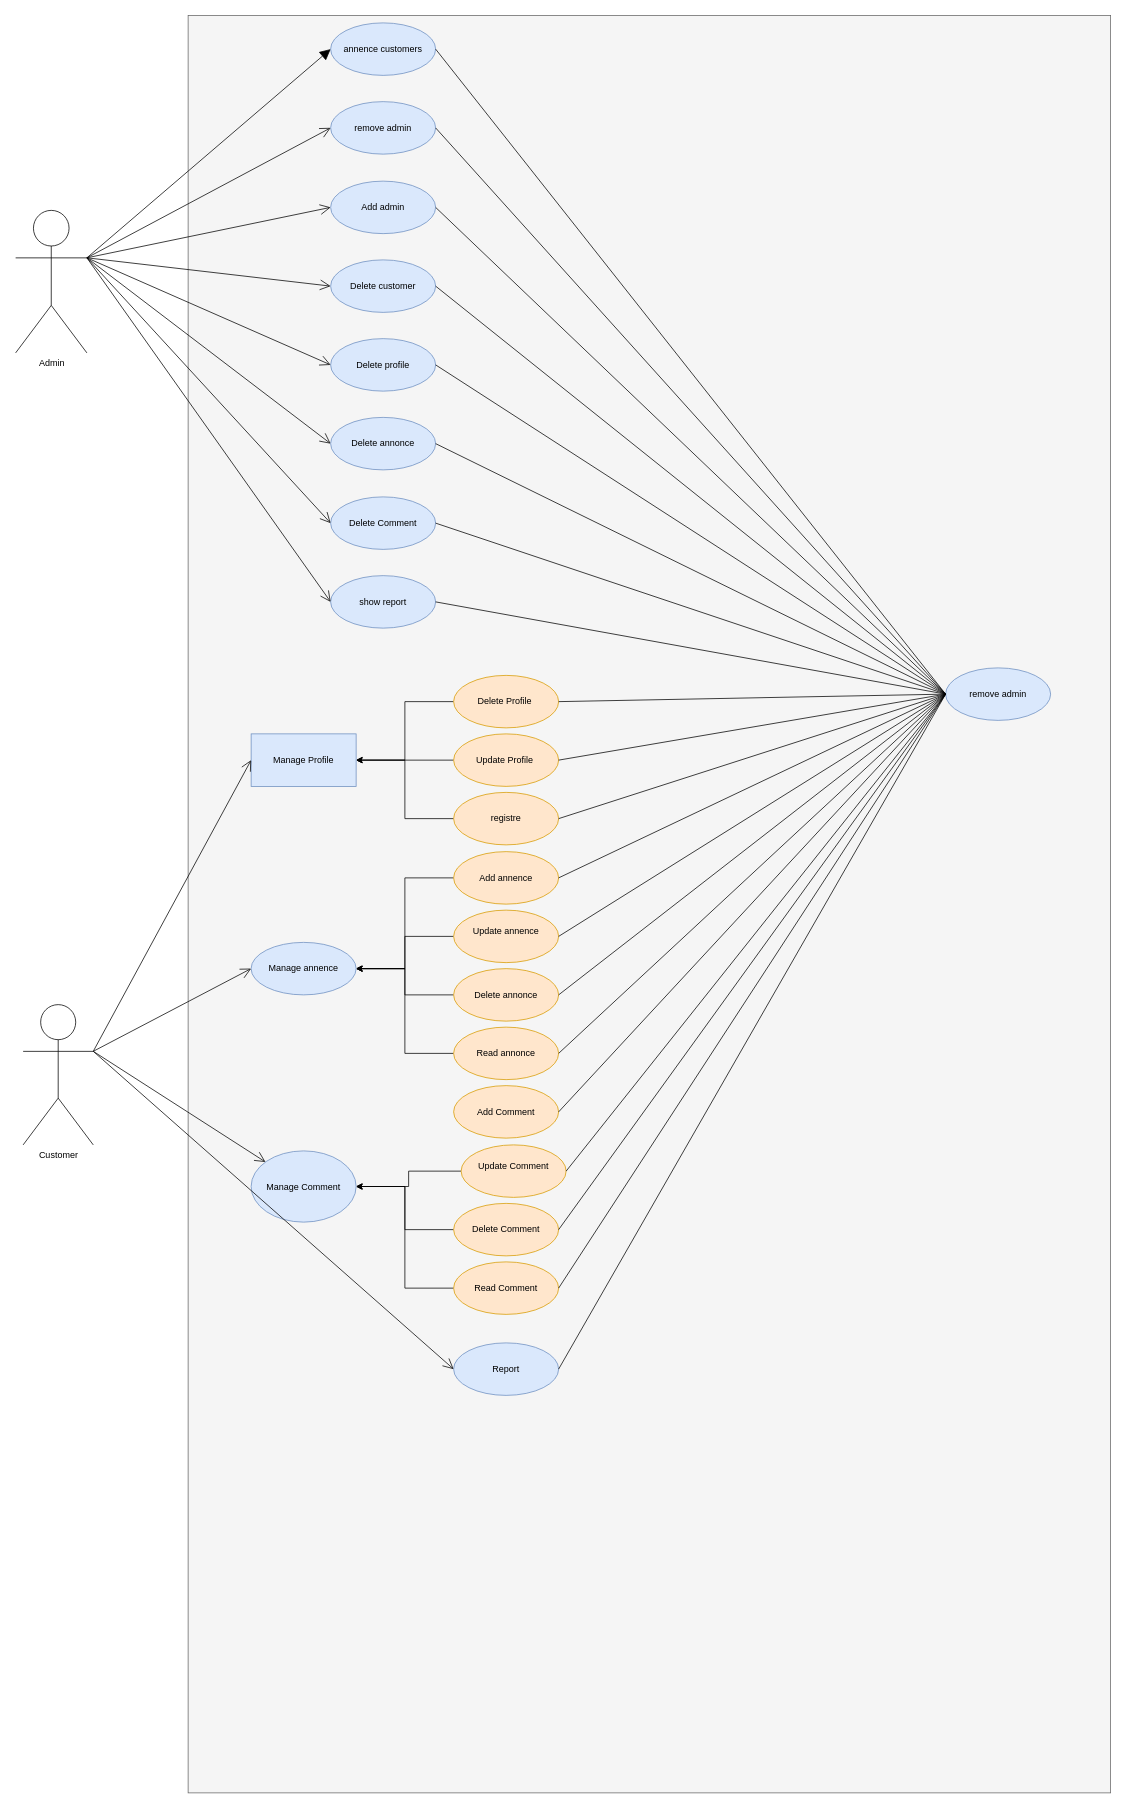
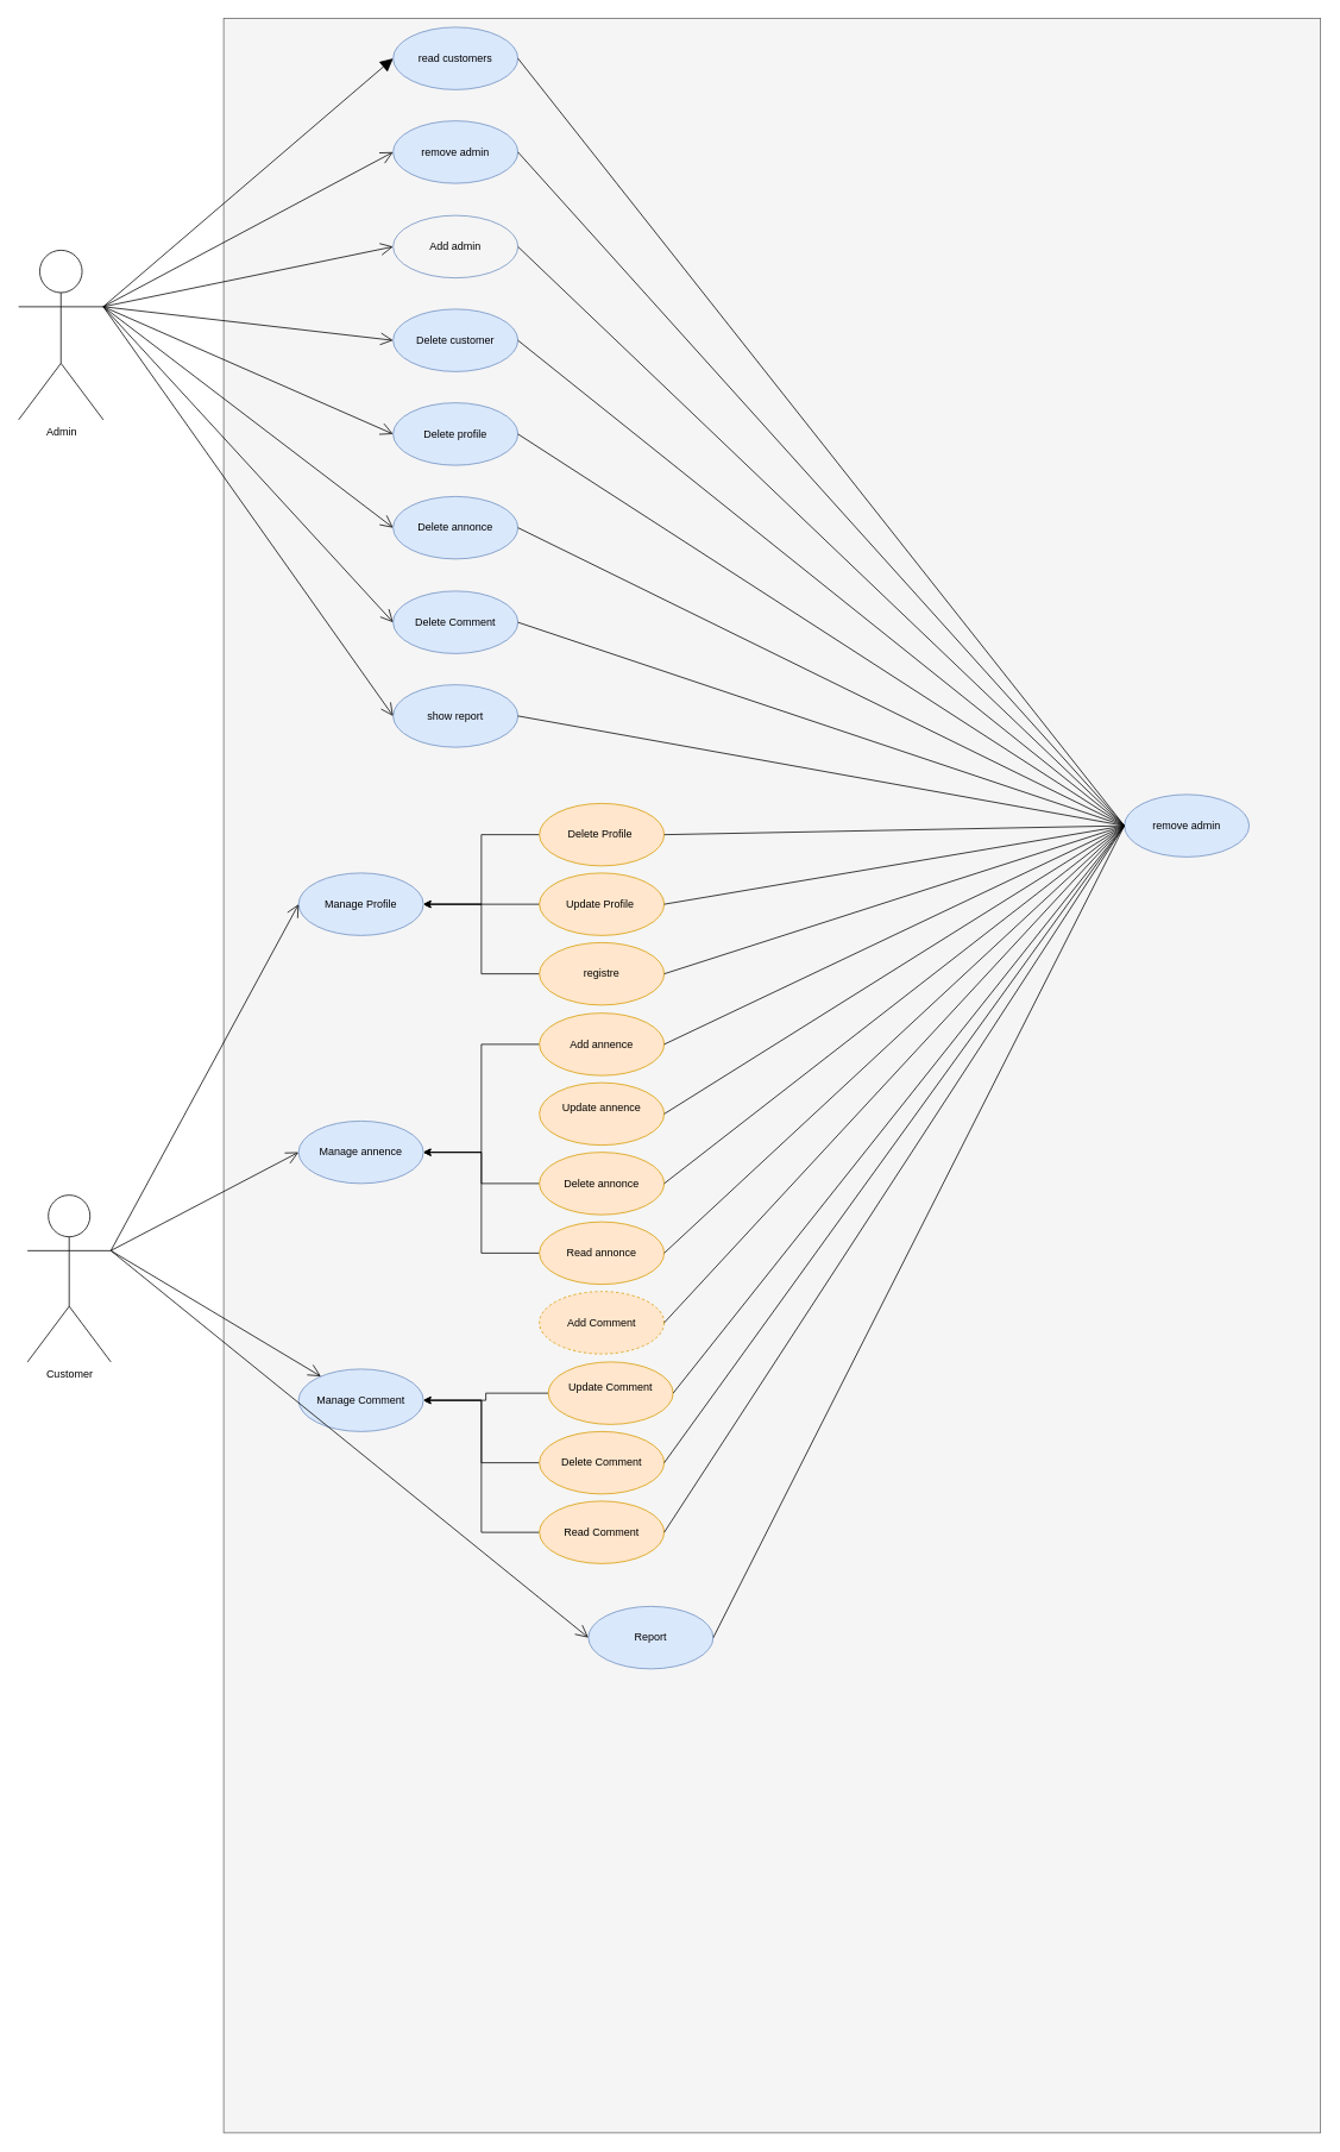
- <mxCell id="44" value="annence&amp;nbsp;customers" style="ellipse;whiteSpace=wrap;html=1;fillColor=#dae8fc;strokeColor=#6c8ebf;align=center;verticalAlign=middle;fillStyle=auto;" parent="1" vertex="1"><mxGeometry x="440" y="30" width="140" height="70" as="geometry" /></mxCell>
+ <mxCell id="44" value="read&amp;nbsp;customers" style="ellipse;whiteSpace=wrap;html=1;fillColor=#dae8fc;strokeColor=#6c8ebf;align=center;verticalAlign=middle;fillStyle=auto;" parent="1" vertex="1"><mxGeometry x="440" y="30" width="140" height="70" as="geometry" /></mxCell>
- <mxCell id="40" value="Add admin" style="ellipse;whiteSpace=wrap;html=1;fillColor=#dae8fc;strokeColor=#6c8ebf;align=center;verticalAlign=middle;fillStyle=auto;" parent="1" vertex="1"><mxGeometry x="440" y="241" width="140" height="70" as="geometry" /></mxCell>
+ <mxCell id="40" value="Add admin" style="ellipse;whiteSpace=wrap;html=1;fillColor=#f5f5f5;strokeColor=#6c8ebf;align=center;verticalAlign=middle;fillStyle=auto;" parent="1" vertex="1"><mxGeometry x="440" y="241" width="140" height="70" as="geometry" /></mxCell>
- <mxCell id="11" value="Manage Profile" style="whiteSpace=wrap;html=1;fillColor=#dae8fc;strokeColor=#6c8ebf;rounded=0;" parent="1" vertex="1"><mxGeometry x="334" y="978" width="140" height="70" as="geometry" /></mxCell>
+ <mxCell id="11" value="Manage Profile" style="ellipse;whiteSpace=wrap;html=1;fillColor=#dae8fc;strokeColor=#6c8ebf;" parent="1" vertex="1"><mxGeometry x="334" y="978" width="140" height="70" as="geometry" /></mxCell>
- <mxCell id="17" style="edgeStyle=orthogonalEdgeStyle;rounded=0;orthogonalLoop=1;jettySize=auto;html=1;entryX=1;entryY=0.5;entryDx=0;entryDy=0;" parent="1" source="18" target="12" edge="1"><mxGeometry relative="1" as="geometry" /></mxCell>
- <mxCell id="22" value="Add Comment" style="ellipse;whiteSpace=wrap;html=1;fillColor=#ffe6cc;strokeColor=#d79b00;align=center;verticalAlign=middle;" parent="1" vertex="1"><mxGeometry x="604" y="1447" width="140" height="70" as="geometry" /></mxCell>
+ <mxCell id="22" value="Add Comment" style="ellipse;whiteSpace=wrap;html=1;fillColor=#ffe6cc;strokeColor=#d79b00;align=center;verticalAlign=middle;dashed=1;" parent="1" vertex="1"><mxGeometry x="604" y="1447" width="140" height="70" as="geometry" /></mxCell>
- <mxCell id="21" value="Manage Comment" style="ellipse;whiteSpace=wrap;html=1;fillColor=#dae8fc;strokeColor=#6c8ebf;" parent="1" vertex="1"><mxGeometry x="334" y="1534" width="140" height="95" as="geometry" /></mxCell>
+ <mxCell id="21" value="Manage Comment" style="ellipse;whiteSpace=wrap;html=1;fillColor=#dae8fc;strokeColor=#6c8ebf;" parent="1" vertex="1"><mxGeometry x="334" y="1534" width="140" height="70" as="geometry" /></mxCell>
- <mxCell id="46" value="Report" style="ellipse;whiteSpace=wrap;html=1;fillColor=#dae8fc;strokeColor=#6c8ebf;" vertex="1" parent="1"><mxGeometry x="604" y="1790" width="140" height="70" as="geometry" /></mxCell>
+ <mxCell id="46" value="Report" style="ellipse;whiteSpace=wrap;html=1;fillColor=#dae8fc;strokeColor=#6c8ebf;" vertex="1" parent="1"><mxGeometry x="659" y="1800" width="140" height="70" as="geometry" /></mxCell>
